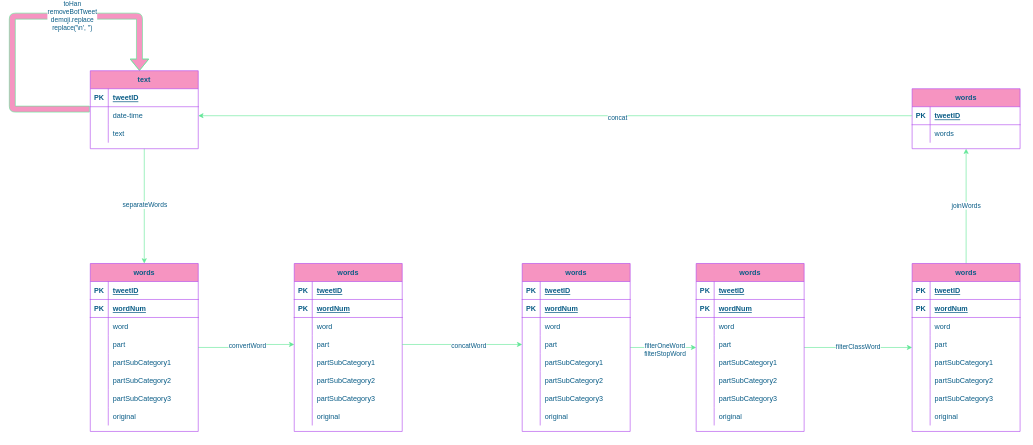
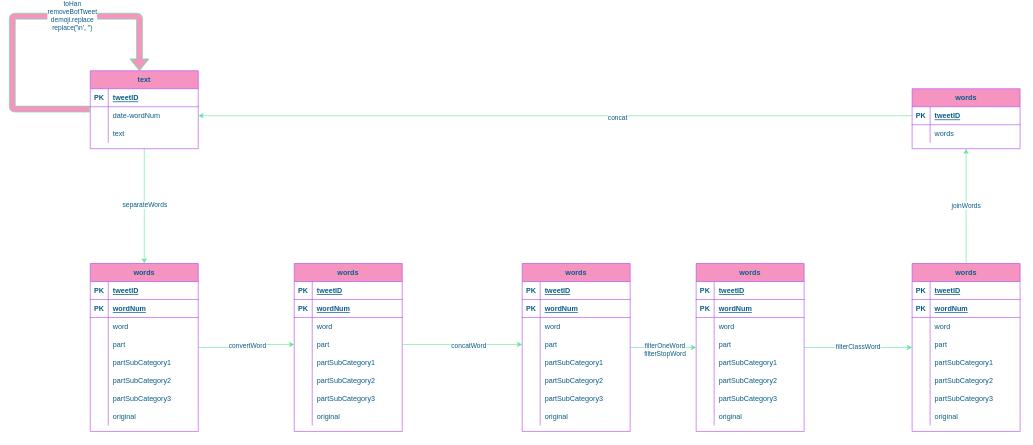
- <mxCell id="11" value="date-time" style="shape=partialRectangle;connectable=0;fillColor=none;top=0;left=0;bottom=0;right=0;align=left;spacingLeft=6;overflow=hidden;strokeColor=#AF45ED;fontColor=#095C86;" parent="9" vertex="1"><mxGeometry x="30" width="150" height="30" as="geometry"><mxRectangle width="150" height="30" as="alternateBounds" /></mxGeometry></mxCell>
+ <mxCell id="11" value="date-wordNum" style="shape=partialRectangle;connectable=0;fillColor=none;top=0;left=0;bottom=0;right=0;align=left;spacingLeft=6;overflow=hidden;strokeColor=#AF45ED;fontColor=#095C86;" parent="9" vertex="1"><mxGeometry x="30" width="150" height="30" as="geometry"><mxRectangle width="150" height="30" as="alternateBounds" /></mxGeometry></mxCell>
